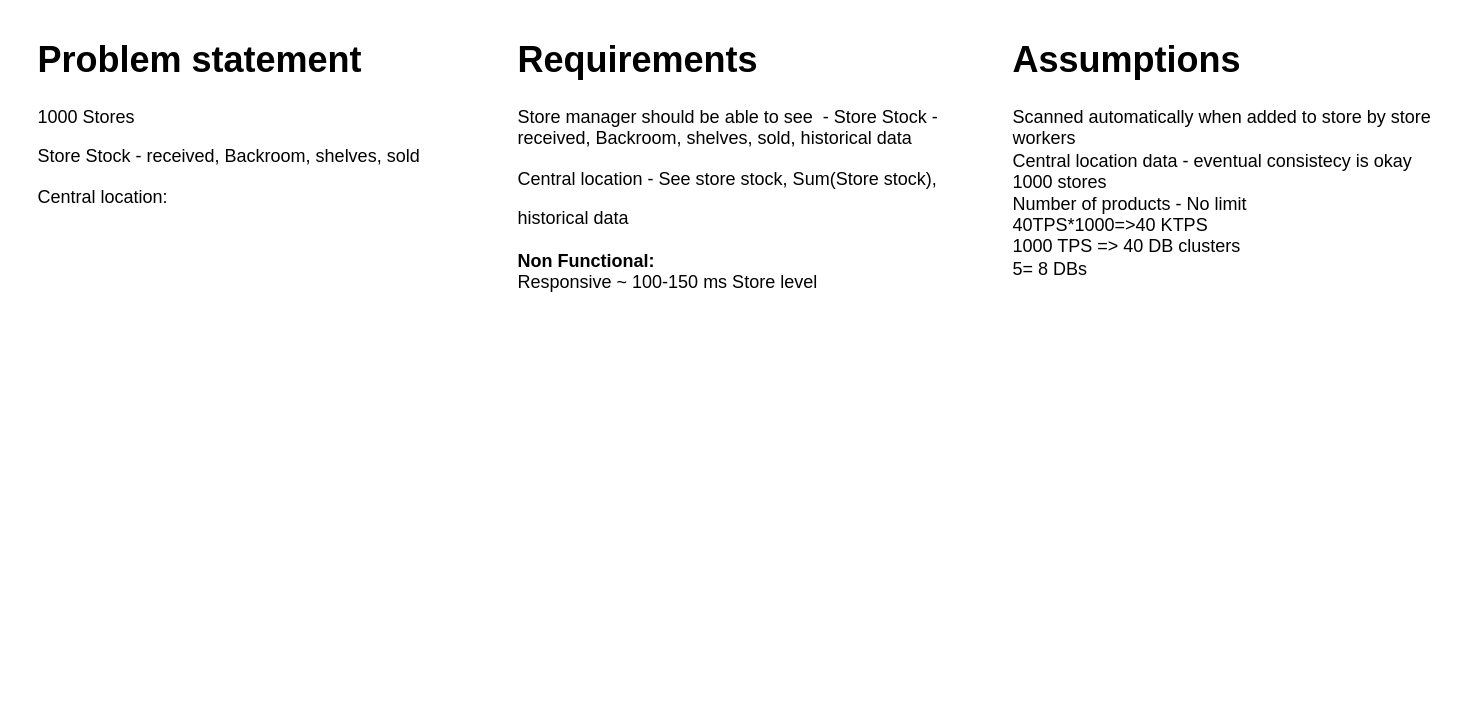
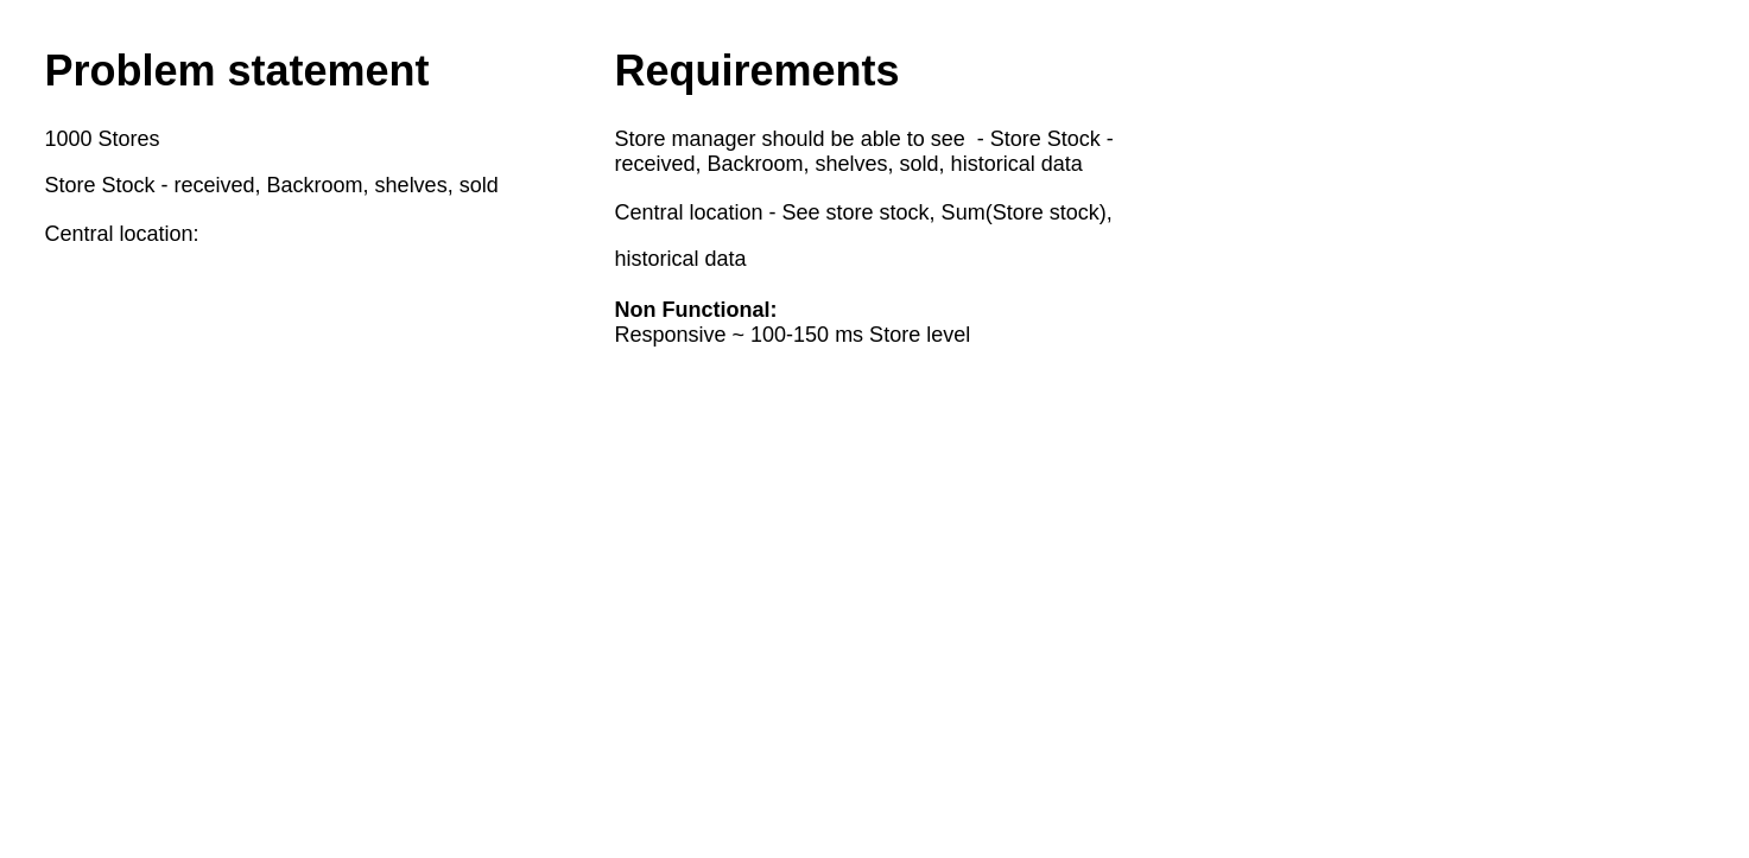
- <mxCell id="4" value="&lt;h1&gt;Assumptions&lt;/h1&gt;&lt;p&gt;&lt;/p&gt;Scanned automatically when added to store by store workers&lt;br&gt;Central location data - eventual consistecy is okay&lt;br&gt;1000 stores&lt;br&gt;Number of products - No limit&lt;br&gt;40TPS*1000=&amp;gt;40 KTPS&lt;br&gt;1000 TPS =&amp;gt; 40 DB clusters&lt;br&gt;5= 8 DBs&lt;br&gt;&lt;br&gt;&lt;p&gt;&lt;br&gt;&lt;/p&gt;" style="text;html=1;strokeColor=none;fillColor=none;spacing=5;spacingTop=-20;whiteSpace=wrap;overflow=hidden;rounded=0;" vertex="1" parent="1"><mxGeometry x="670" y="20" width="290" height="440" as="geometry" /></mxCell>
